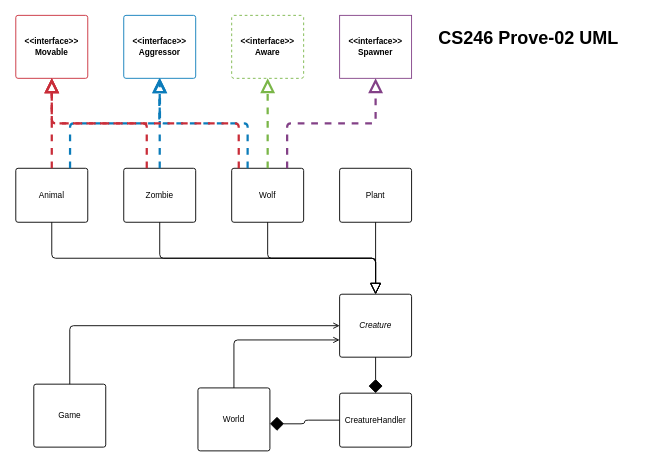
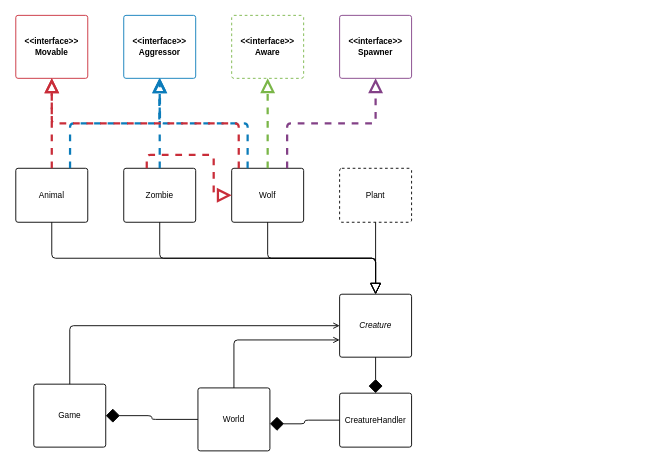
- <mxCell id="13" value="&amp;lt;&amp;lt;interface&amp;gt;&amp;gt;&#10;Spawner" style="html=1;whiteSpace=wrap;fontSize=11;fontStyle=1;spacing=0;strokeColor=#834187;strokeOpacity=100;absoluteArcSize=1;arcSize=6;strokeWidth=1.2;rounded=0;" vertex="1" parent="1"><mxGeometry x="452" y="20" width="96" height="84" as="geometry" /></mxCell>
+ <mxCell id="13" value="&amp;lt;&amp;lt;interface&amp;gt;&amp;gt;&#10;Spawner" style="html=1;whiteSpace=wrap;fontSize=11;fontStyle=1;spacing=0;strokeColor=#834187;strokeOpacity=100;rounded=1;absoluteArcSize=1;arcSize=6;strokeWidth=1.2;" vertex="1" parent="1"><mxGeometry x="452" y="20" width="96" height="84" as="geometry" /></mxCell>
- <mxCell id="29" value="CS246 Prove-02 UML" style="html=1;whiteSpace=wrap;text;strokeColor=none;fillColor=none;fontSize=24;fontColor=#000000;fontStyle=1;spacing=0;strokeOpacity=100;rounded=1;absoluteArcSize=1;arcSize=6;strokeWidth=1.2;" vertex="1" parent="1"><mxGeometry x="584" y="32" width="288" height="86" as="geometry" /></mxCell>
- <mxCell id="17" value="" style="html=1;jettySize=18;fontSize=11;strokeColor=#c92d39;strokeOpacity=100;dashed=1;strokeWidth=3;rounded=1;arcSize=10;edgeStyle=orthogonalEdgeStyle;startArrow=none;endArrow=block;endFill=0;endSize=12;exitX=0.317;exitY=-0.008;exitPerimeter=1;entryX=0.5;entryY=1.007;entryPerimeter=1;" edge="1" parent="1" source="6" target="12"><mxGeometry width="100" height="100" relative="1" as="geometry" /></mxCell>
+ <mxCell id="17" value="" style="html=1;jettySize=18;fontSize=11;strokeColor=#c92d39;strokeOpacity=100;dashed=1;strokeWidth=3;rounded=1;arcSize=10;edgeStyle=orthogonalEdgeStyle;startArrow=none;endArrow=block;endFill=0;endSize=12;exitX=0.317;exitY=-0.008;exitPerimeter=1;" edge="1" parent="1" source="6" target="7"><mxGeometry width="100" height="100" relative="1" as="geometry" /></mxCell>
- <mxCell id="9" value="Plant" style="html=1;whiteSpace=wrap;fontSize=11;fontColor=#000000;spacing=0;strokeOpacity=100;rounded=1;absoluteArcSize=1;arcSize=6;strokeWidth=1.2;" vertex="1" parent="1"><mxGeometry x="452" y="224" width="96" height="72" as="geometry" /></mxCell>
+ <mxCell id="9" value="Plant" style="html=1;whiteSpace=wrap;fontSize=11;fontColor=#000000;spacing=0;strokeOpacity=100;rounded=1;absoluteArcSize=1;arcSize=6;strokeWidth=1.2;dashed=1;" vertex="1" parent="1"><mxGeometry x="452" y="224" width="96" height="72" as="geometry" /></mxCell>
+ <mxCell id="26" value="" style="html=1;jettySize=18;fontSize=11;strokeWidth=1.2;rounded=1;arcSize=10;edgeStyle=orthogonalEdgeStyle;startArrow=diamond;endFill=1;startSize=16;endArrow=none;exitX=1.006;exitY=0.5;exitPerimeter=1;entryX=-0.006;entryY=0.5;entryPerimeter=1;" edge="1" parent="1" source="5" target="8"><mxGeometry width="100" height="100" relative="1" as="geometry" /></mxCell>
